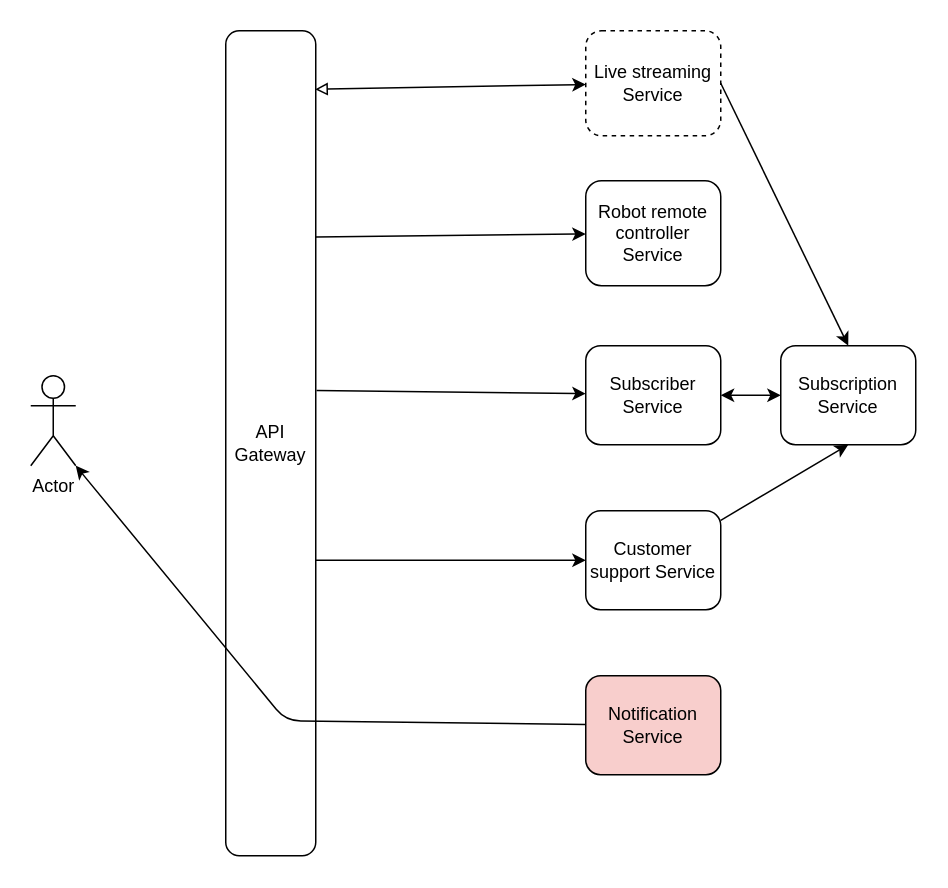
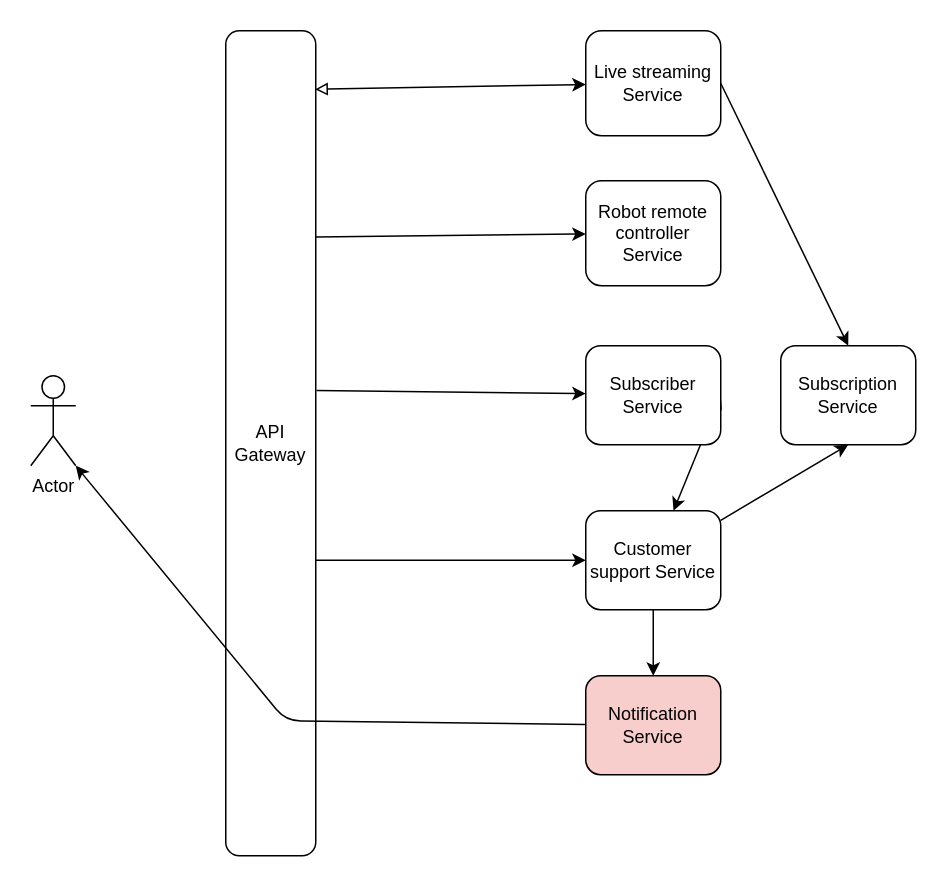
- <mxCell id="9" value="Live streaming Service" style="rounded=1;whiteSpace=wrap;html=1;dashed=1;" vertex="1" parent="1"><mxGeometry x="390" y="20" width="90" height="70" as="geometry" /></mxCell>
+ <mxCell id="9" value="Live streaming Service" style="rounded=1;whiteSpace=wrap;html=1;" vertex="1" parent="1"><mxGeometry x="390" y="20" width="90" height="70" as="geometry" /></mxCell>
- <mxCell id="4" style="edgeStyle=none;html=1;exitX=1;exitY=0.5;exitDx=0;exitDy=0;startArrow=classic;startFill=1;endArrow=classic;endFill=1;" edge="1" parent="1" source="5" target="18"><mxGeometry relative="1" as="geometry" /></mxCell>
+ <mxCell id="4" style="edgeStyle=none;html=1;exitX=1;exitY=0.5;exitDx=0;exitDy=0;startArrow=classic;startFill=1;endArrow=classic;endFill=1;" edge="1" parent="1" source="5" target="14"><mxGeometry relative="1" as="geometry" /></mxCell>
+ <mxCell id="16" style="edgeStyle=none;html=1;entryX=0.5;entryY=1;entryDx=0;entryDy=0;startArrow=classic;startFill=1;endArrow=none;endFill=0;" edge="1" parent="1" source="17" target="14"><mxGeometry relative="1" as="geometry" /></mxCell>
